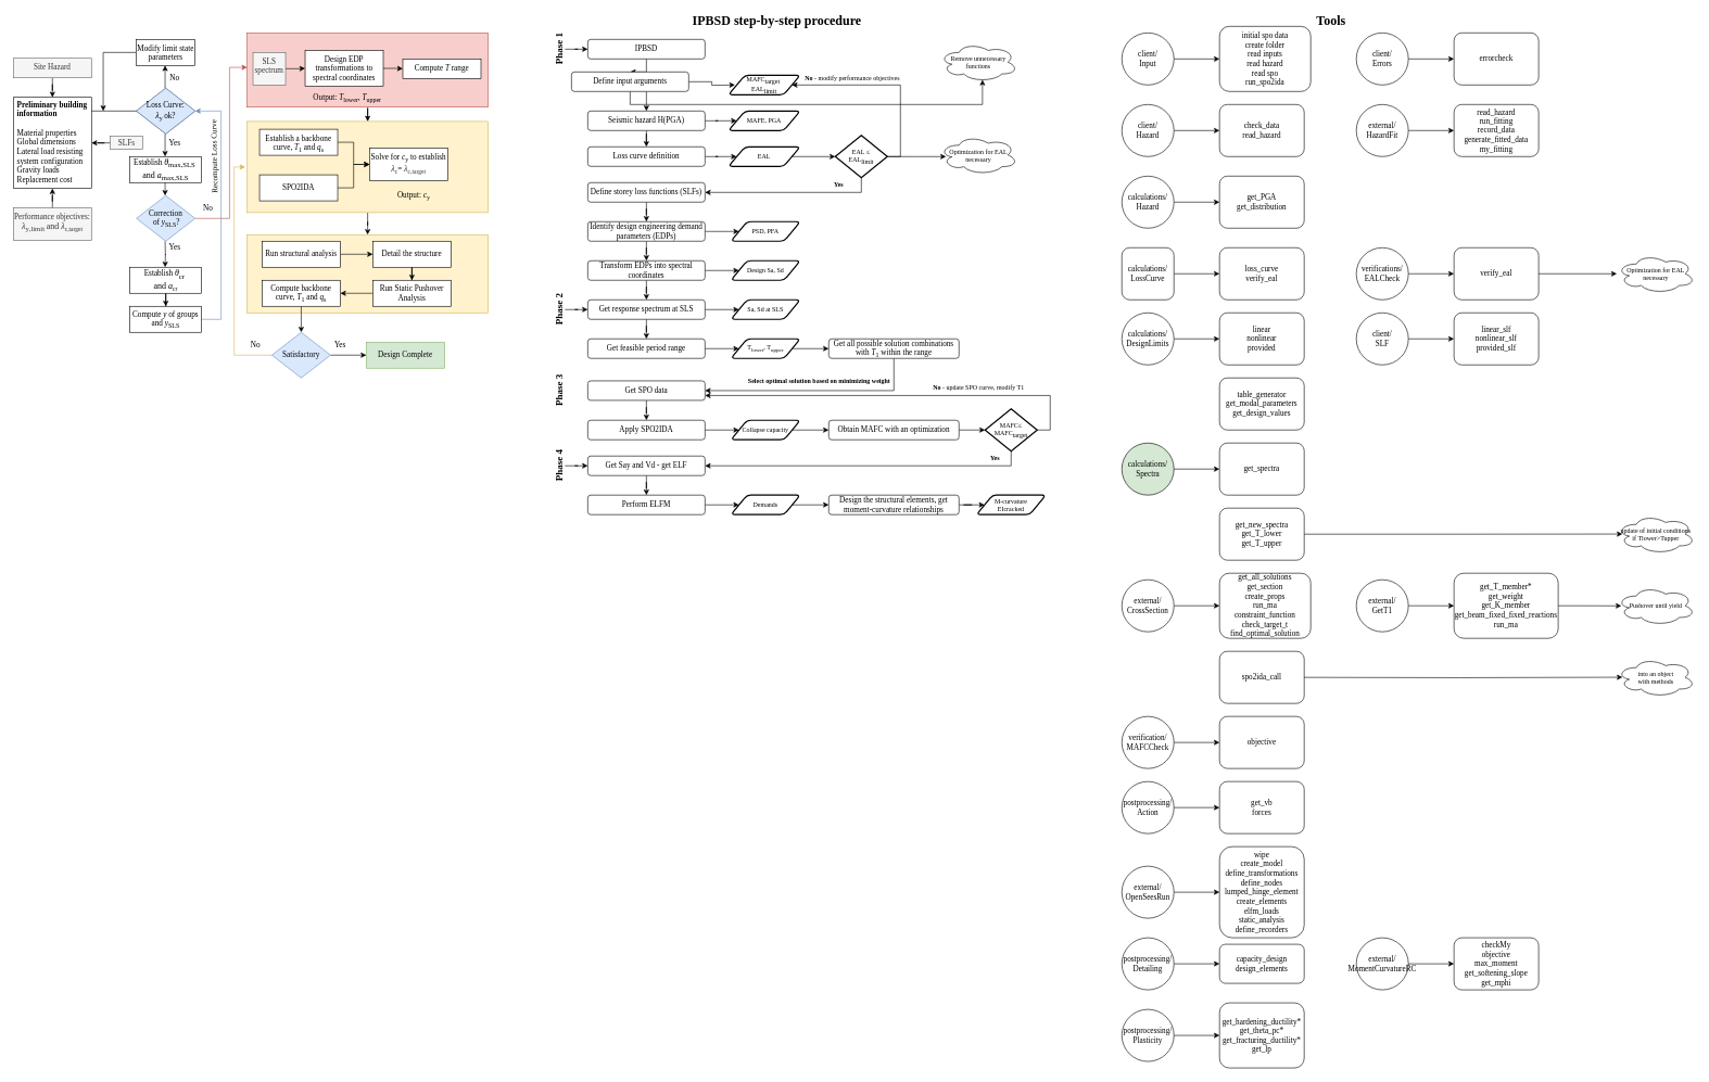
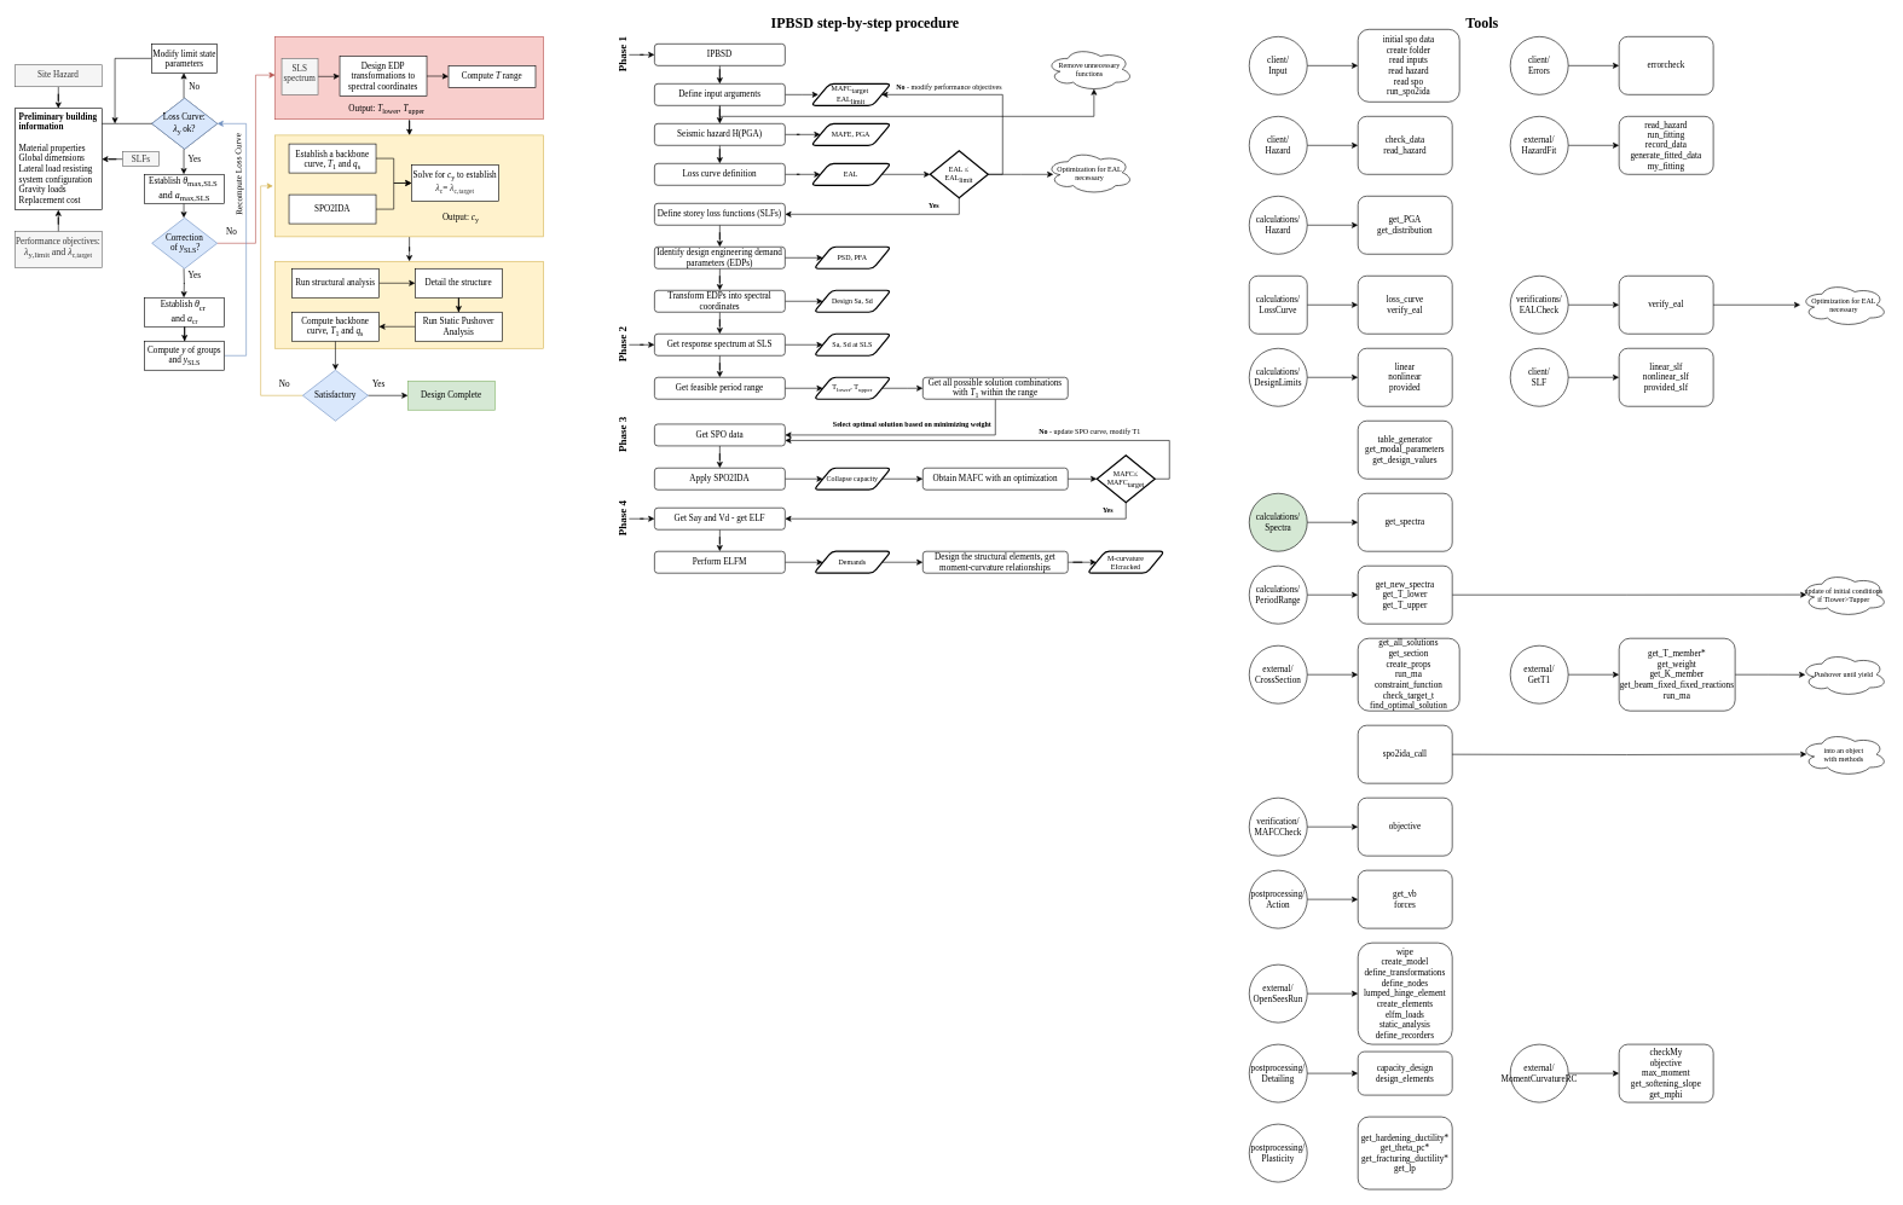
- <mxCell id="11" value="Define input arguments" style="rounded=1;whiteSpace=wrap;html=1;fontFamily=Garamond;" parent="1" vertex="1"><mxGeometry x="877" y="110" width="180" height="30" as="geometry" /></mxCell>
+ <mxCell id="11" value="Define input arguments" style="rounded=1;whiteSpace=wrap;html=1;fontFamily=Garamond;" parent="1" vertex="1"><mxGeometry x="902" y="115" width="180" height="30" as="geometry" /></mxCell>
+ <mxCell id="115" value="&lt;font face=&quot;Garamond&quot;&gt;calculations/&lt;br&gt;PeriodRange&lt;br&gt;&lt;/font&gt;" style="ellipse;whiteSpace=wrap;html=1;aspect=fixed;" parent="1" vertex="1"><mxGeometry x="1722" y="780" width="80" height="80" as="geometry" /></mxCell>
+ <mxCell id="114" style="edgeStyle=orthogonalEdgeStyle;rounded=0;orthogonalLoop=1;jettySize=auto;html=1;entryX=0;entryY=0.5;entryDx=0;entryDy=0;fontFamily=Garamond;" parent="1" source="115" target="117" edge="1"><mxGeometry relative="1" as="geometry" /></mxCell>
- <mxCell id="145" style="edgeStyle=orthogonalEdgeStyle;rounded=0;orthogonalLoop=1;jettySize=auto;html=1;entryX=0;entryY=0.5;entryDx=0;entryDy=0;fontFamily=Garamond;" parent="1" source="146" target="147" edge="1"><mxGeometry relative="1" as="geometry" /></mxCell>
